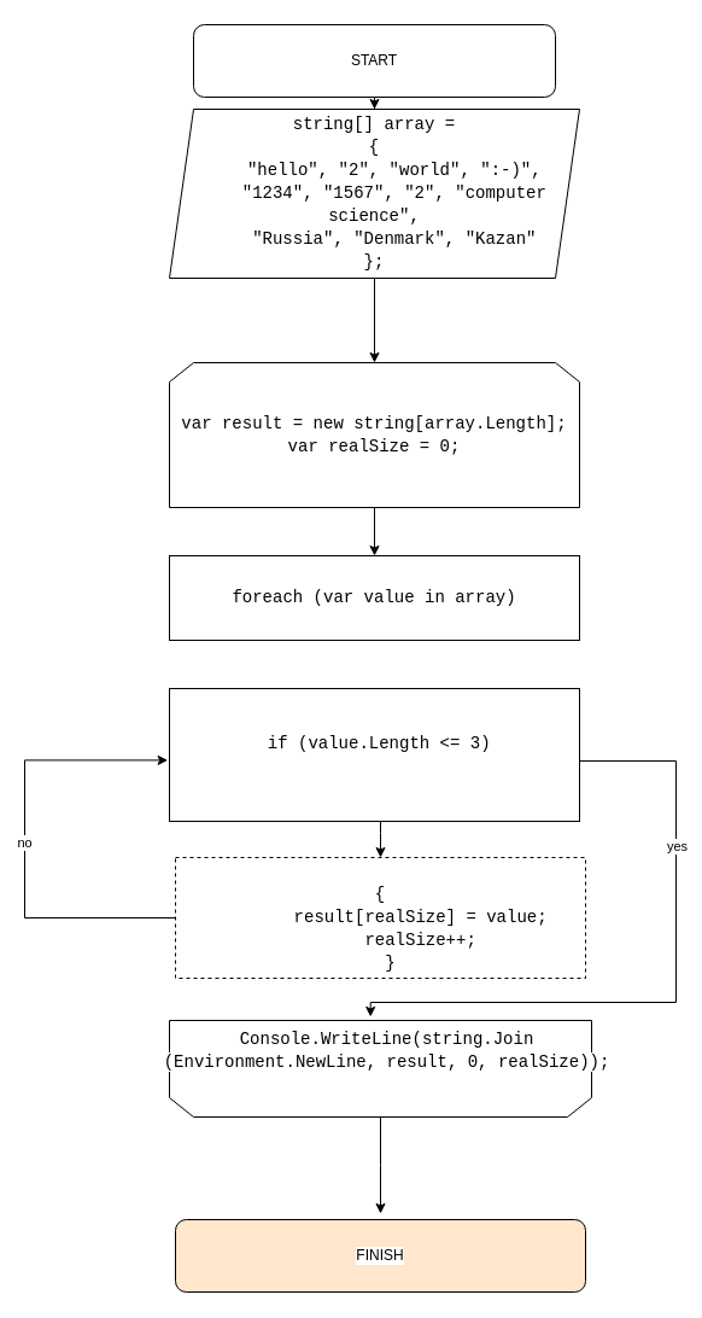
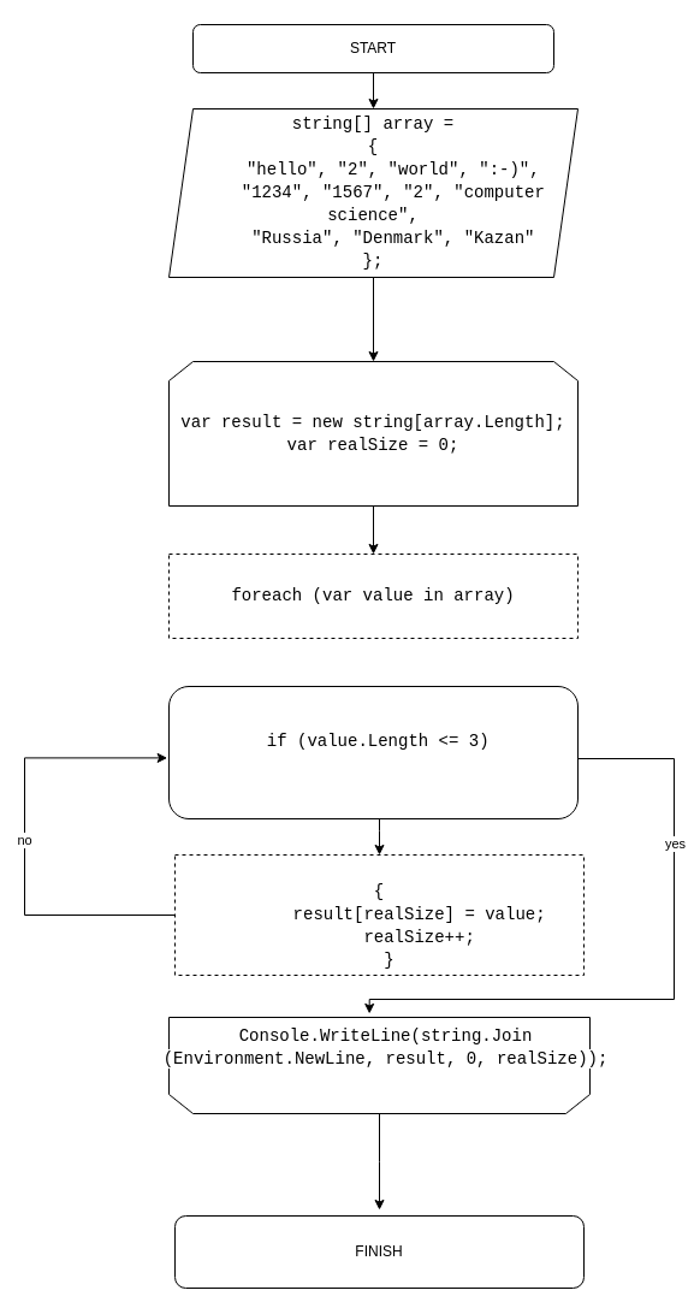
- <mxCell id="3" value="START" style="rounded=1;whiteSpace=wrap;html=1;" vertex="1" parent="1"><mxGeometry x="160" y="20" width="300" height="60" as="geometry" /></mxCell>
+ <mxCell id="3" value="START" style="rounded=1;whiteSpace=wrap;html=1;" vertex="1" parent="1"><mxGeometry x="160" y="20" width="300" height="40" as="geometry" /></mxCell>
- <mxCell id="8" value="&lt;div style=&quot;font-family: Consolas, &amp;quot;Courier New&amp;quot;, monospace; font-size: 14px; line-height: 19px;&quot;&gt;&lt;span style=&quot;background-color: rgb(255, 255, 255);&quot;&gt;foreach (var value in array)&lt;/span&gt;&lt;/div&gt;" style="whiteSpace=wrap;html=1;labelBackgroundColor=#FFFFFF;" vertex="1" parent="1"><mxGeometry x="140" y="460" width="340" height="70" as="geometry" /></mxCell>
+ <mxCell id="8" value="&lt;div style=&quot;font-family: Consolas, &amp;quot;Courier New&amp;quot;, monospace; font-size: 14px; line-height: 19px;&quot;&gt;&lt;span style=&quot;background-color: rgb(255, 255, 255);&quot;&gt;foreach (var value in array)&lt;/span&gt;&lt;/div&gt;" style="whiteSpace=wrap;html=1;labelBackgroundColor=#FFFFFF;dashed=1;" vertex="1" parent="1"><mxGeometry x="140" y="460" width="340" height="70" as="geometry" /></mxCell>
- <mxCell id="13" value="&lt;div style=&quot;font-family: Consolas, &amp;quot;Courier New&amp;quot;, monospace; font-size: 14px; line-height: 19px;&quot;&gt;&lt;div style=&quot;line-height: 19px;&quot;&gt;&lt;div style=&quot;&quot;&gt;&lt;span style=&quot;background-color: rgb(255, 255, 255);&quot;&gt;&amp;nbsp;if (value.Length &amp;lt;= 3)&lt;/span&gt;&lt;/div&gt;&lt;div style=&quot;&quot;&gt;&lt;br&gt;&lt;/div&gt;&lt;/div&gt;&lt;/div&gt;" style="whiteSpace=wrap;html=1;labelBackgroundColor=#FFFFFF;" vertex="1" parent="1"><mxGeometry x="140" y="570" width="340" height="110" as="geometry" /></mxCell>
+ <mxCell id="13" value="&lt;div style=&quot;font-family: Consolas, &amp;quot;Courier New&amp;quot;, monospace; font-size: 14px; line-height: 19px;&quot;&gt;&lt;div style=&quot;line-height: 19px;&quot;&gt;&lt;div style=&quot;&quot;&gt;&lt;span style=&quot;background-color: rgb(255, 255, 255);&quot;&gt;&amp;nbsp;if (value.Length &amp;lt;= 3)&lt;/span&gt;&lt;/div&gt;&lt;div style=&quot;&quot;&gt;&lt;br&gt;&lt;/div&gt;&lt;/div&gt;&lt;/div&gt;" style="whiteSpace=wrap;html=1;labelBackgroundColor=#FFFFFF;rounded=1;" vertex="1" parent="1"><mxGeometry x="140" y="570" width="340" height="110" as="geometry" /></mxCell>
- <mxCell id="17" value="FINISH" style="rounded=1;whiteSpace=wrap;html=1;labelBackgroundColor=#FFFFFF;fontColor=#000000;fillColor=#ffe6cc;" vertex="1" parent="1"><mxGeometry x="145" y="1010" width="340" height="60" as="geometry" /></mxCell>
+ <mxCell id="17" value="FINISH" style="rounded=1;whiteSpace=wrap;html=1;labelBackgroundColor=#FFFFFF;fontColor=#000000;" vertex="1" parent="1"><mxGeometry x="145" y="1010" width="340" height="60" as="geometry" /></mxCell>
